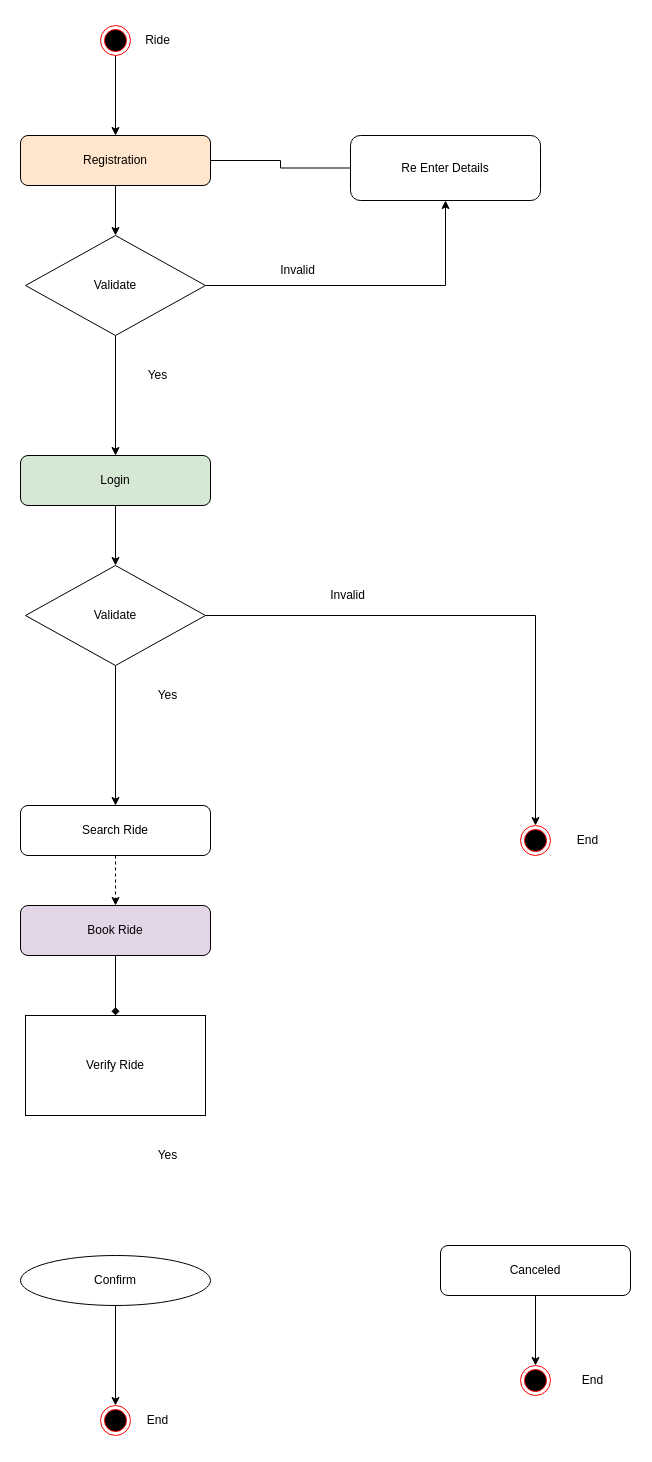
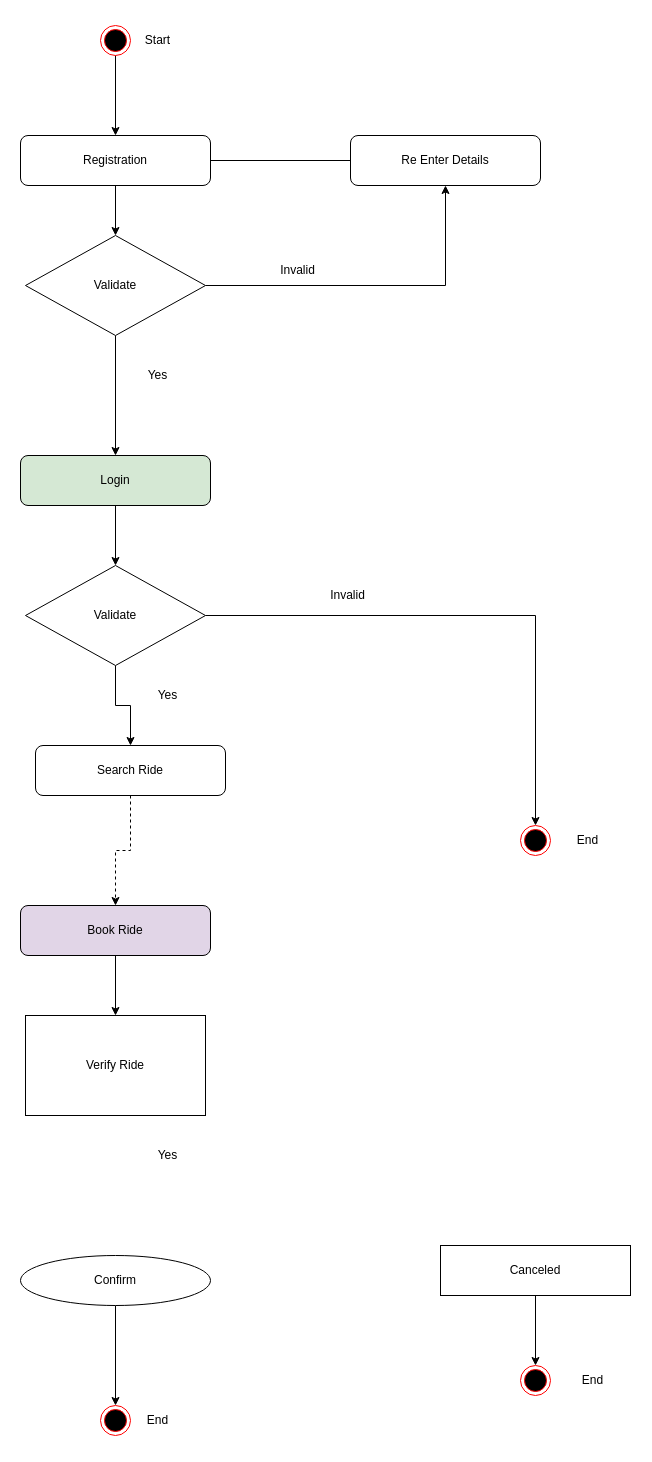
- <mxCell id="24" value="Ride" style="text;html=1;align=center;verticalAlign=middle;whiteSpace=wrap;rounded=0;" vertex="1" parent="1"><mxGeometry x="120" y="20" width="75" height="40" as="geometry" /></mxCell>
+ <mxCell id="24" value="Start" style="text;html=1;align=center;verticalAlign=middle;whiteSpace=wrap;rounded=0;" vertex="1" parent="1"><mxGeometry x="120" y="20" width="75" height="40" as="geometry" /></mxCell>
- <mxCell id="5" value="Registration" style="rounded=1;whiteSpace=wrap;html=1;fillColor=#ffe6cc;" parent="1" vertex="1"><mxGeometry x="20" y="135" width="190" height="50" as="geometry" /></mxCell>
+ <mxCell id="5" value="Registration" style="rounded=1;whiteSpace=wrap;html=1;" parent="1" vertex="1"><mxGeometry x="20" y="135" width="190" height="50" as="geometry" /></mxCell>
- <mxCell id="12" value="Re Enter Details" style="rounded=1;whiteSpace=wrap;html=1;" parent="1" vertex="1"><mxGeometry x="350" y="135" width="190" height="65" as="geometry" /></mxCell>
+ <mxCell id="12" value="Re Enter Details" style="rounded=1;whiteSpace=wrap;html=1;" parent="1" vertex="1"><mxGeometry x="350" y="135" width="190" height="50" as="geometry" /></mxCell>
- <mxCell id="21" value="Search Ride" style="rounded=1;whiteSpace=wrap;html=1;" parent="1" vertex="1"><mxGeometry x="20" y="805" width="190" height="50" as="geometry" /></mxCell>
+ <mxCell id="21" value="Search Ride" style="rounded=1;whiteSpace=wrap;html=1;" parent="1" vertex="1"><mxGeometry x="35" y="745" width="190" height="50" as="geometry" /></mxCell>
- <mxCell id="22" style="edgeStyle=orthogonalEdgeStyle;rounded=0;orthogonalLoop=1;jettySize=auto;html=1;exitX=0.5;exitY=1;exitDx=0;exitDy=0;entryX=0.5;entryY=0;entryDx=0;entryDy=0;endArrow=diamond;" parent="1" source="23" target="19" edge="1"><mxGeometry relative="1" as="geometry" /></mxCell>
+ <mxCell id="22" style="edgeStyle=orthogonalEdgeStyle;rounded=0;orthogonalLoop=1;jettySize=auto;html=1;exitX=0.5;exitY=1;exitDx=0;exitDy=0;entryX=0.5;entryY=0;entryDx=0;entryDy=0;" parent="1" source="23" target="19" edge="1"><mxGeometry relative="1" as="geometry" /></mxCell>
- <mxCell id="10" value="Canceled" style="rounded=1;whiteSpace=wrap;html=1;" parent="1" vertex="1"><mxGeometry x="440" y="1245" width="190" height="50" as="geometry" /></mxCell>
+ <mxCell id="10" value="Canceled" style="whiteSpace=wrap;html=1;rounded=0;" parent="1" vertex="1"><mxGeometry x="440" y="1245" width="190" height="50" as="geometry" /></mxCell>
